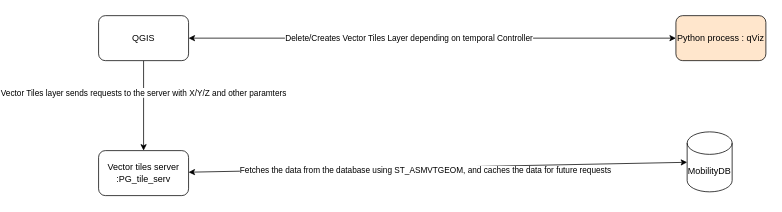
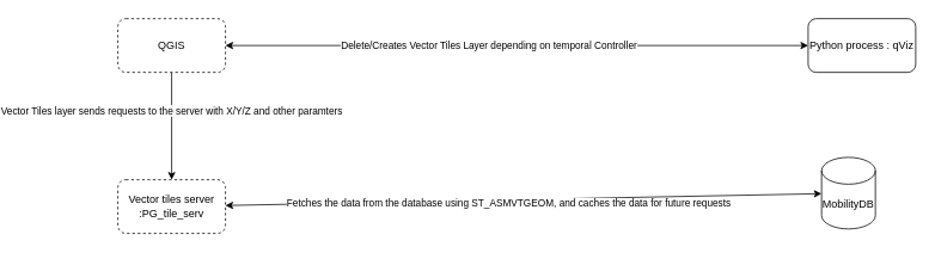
- <mxCell id="6" value="QGIS" style="rounded=1;whiteSpace=wrap;html=1;" vertex="1" parent="1"><mxGeometry x="20" y="20" width="120" height="60" as="geometry" /></mxCell>
+ <mxCell id="6" value="QGIS" style="rounded=1;whiteSpace=wrap;html=1;dashed=1;" vertex="1" parent="1"><mxGeometry x="20" y="20" width="120" height="60" as="geometry" /></mxCell>
- <mxCell id="7" value="Python process : qViz" style="rounded=1;whiteSpace=wrap;html=1;fillColor=#ffe6cc;" vertex="1" parent="1"><mxGeometry x="790" y="20" width="120" height="60" as="geometry" /></mxCell>
+ <mxCell id="7" value="Python process : qViz" style="rounded=1;whiteSpace=wrap;html=1;" vertex="1" parent="1"><mxGeometry x="790" y="20" width="120" height="60" as="geometry" /></mxCell>
- <mxCell id="10" value="Vector tiles server :PG_tile_serv" style="rounded=1;whiteSpace=wrap;html=1;" vertex="1" parent="1"><mxGeometry x="20" y="200" width="120" height="60" as="geometry" /></mxCell>
+ <mxCell id="10" value="Vector tiles server :PG_tile_serv" style="rounded=1;whiteSpace=wrap;html=1;dashed=1;" vertex="1" parent="1"><mxGeometry x="20" y="200" width="120" height="60" as="geometry" /></mxCell>
